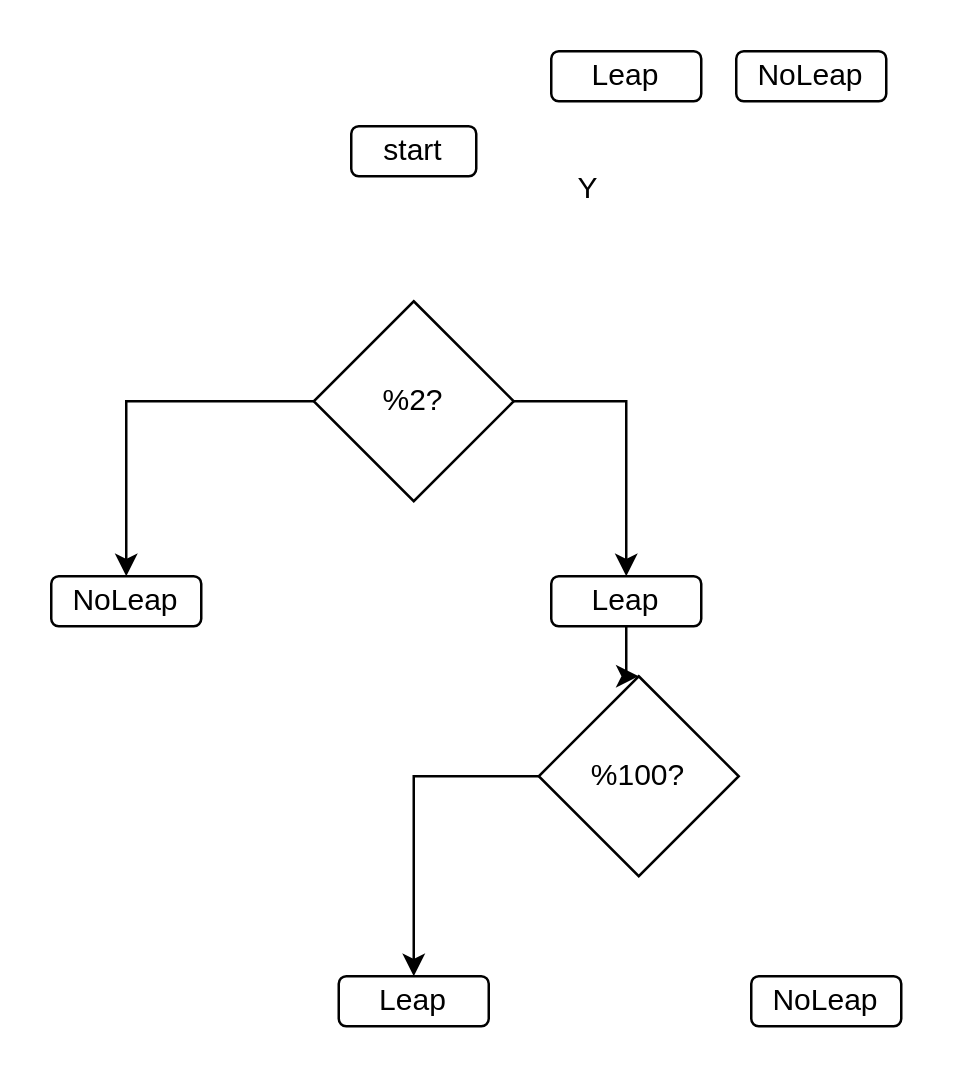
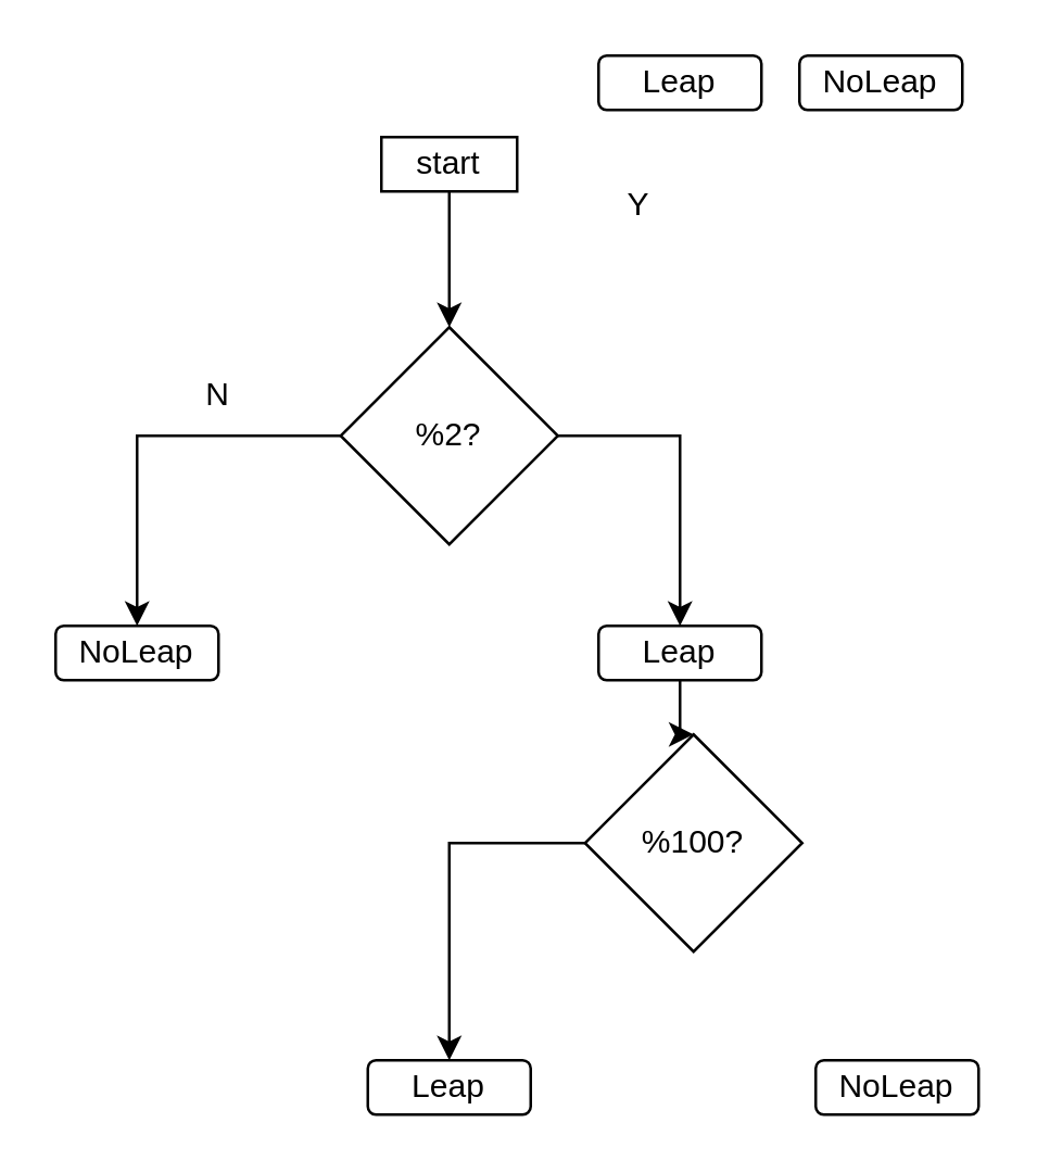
- <mxCell id="3" value="start" style="rounded=1;whiteSpace=wrap;html=1;" vertex="1" parent="1"><mxGeometry x="140" y="50" width="50" height="20" as="geometry" /></mxCell>
+ <mxCell id="3" value="start" style="whiteSpace=wrap;html=1;rounded=0;" vertex="1" parent="1"><mxGeometry x="140" y="50" width="50" height="20" as="geometry" /></mxCell>
+ <mxCell id="2" style="edgeStyle=orthogonalEdgeStyle;rounded=0;orthogonalLoop=1;jettySize=auto;html=1;entryX=0.5;entryY=0;entryDx=0;entryDy=0;" edge="1" parent="1" source="3" target="6"><mxGeometry relative="1" as="geometry" /></mxCell>
+ <mxCell id="13" value="N" style="text;html=1;strokeColor=none;fillColor=none;align=center;verticalAlign=middle;whiteSpace=wrap;rounded=0;" vertex="1" parent="1"><mxGeometry x="50" y="130" width="60" height="30" as="geometry" /></mxCell>
